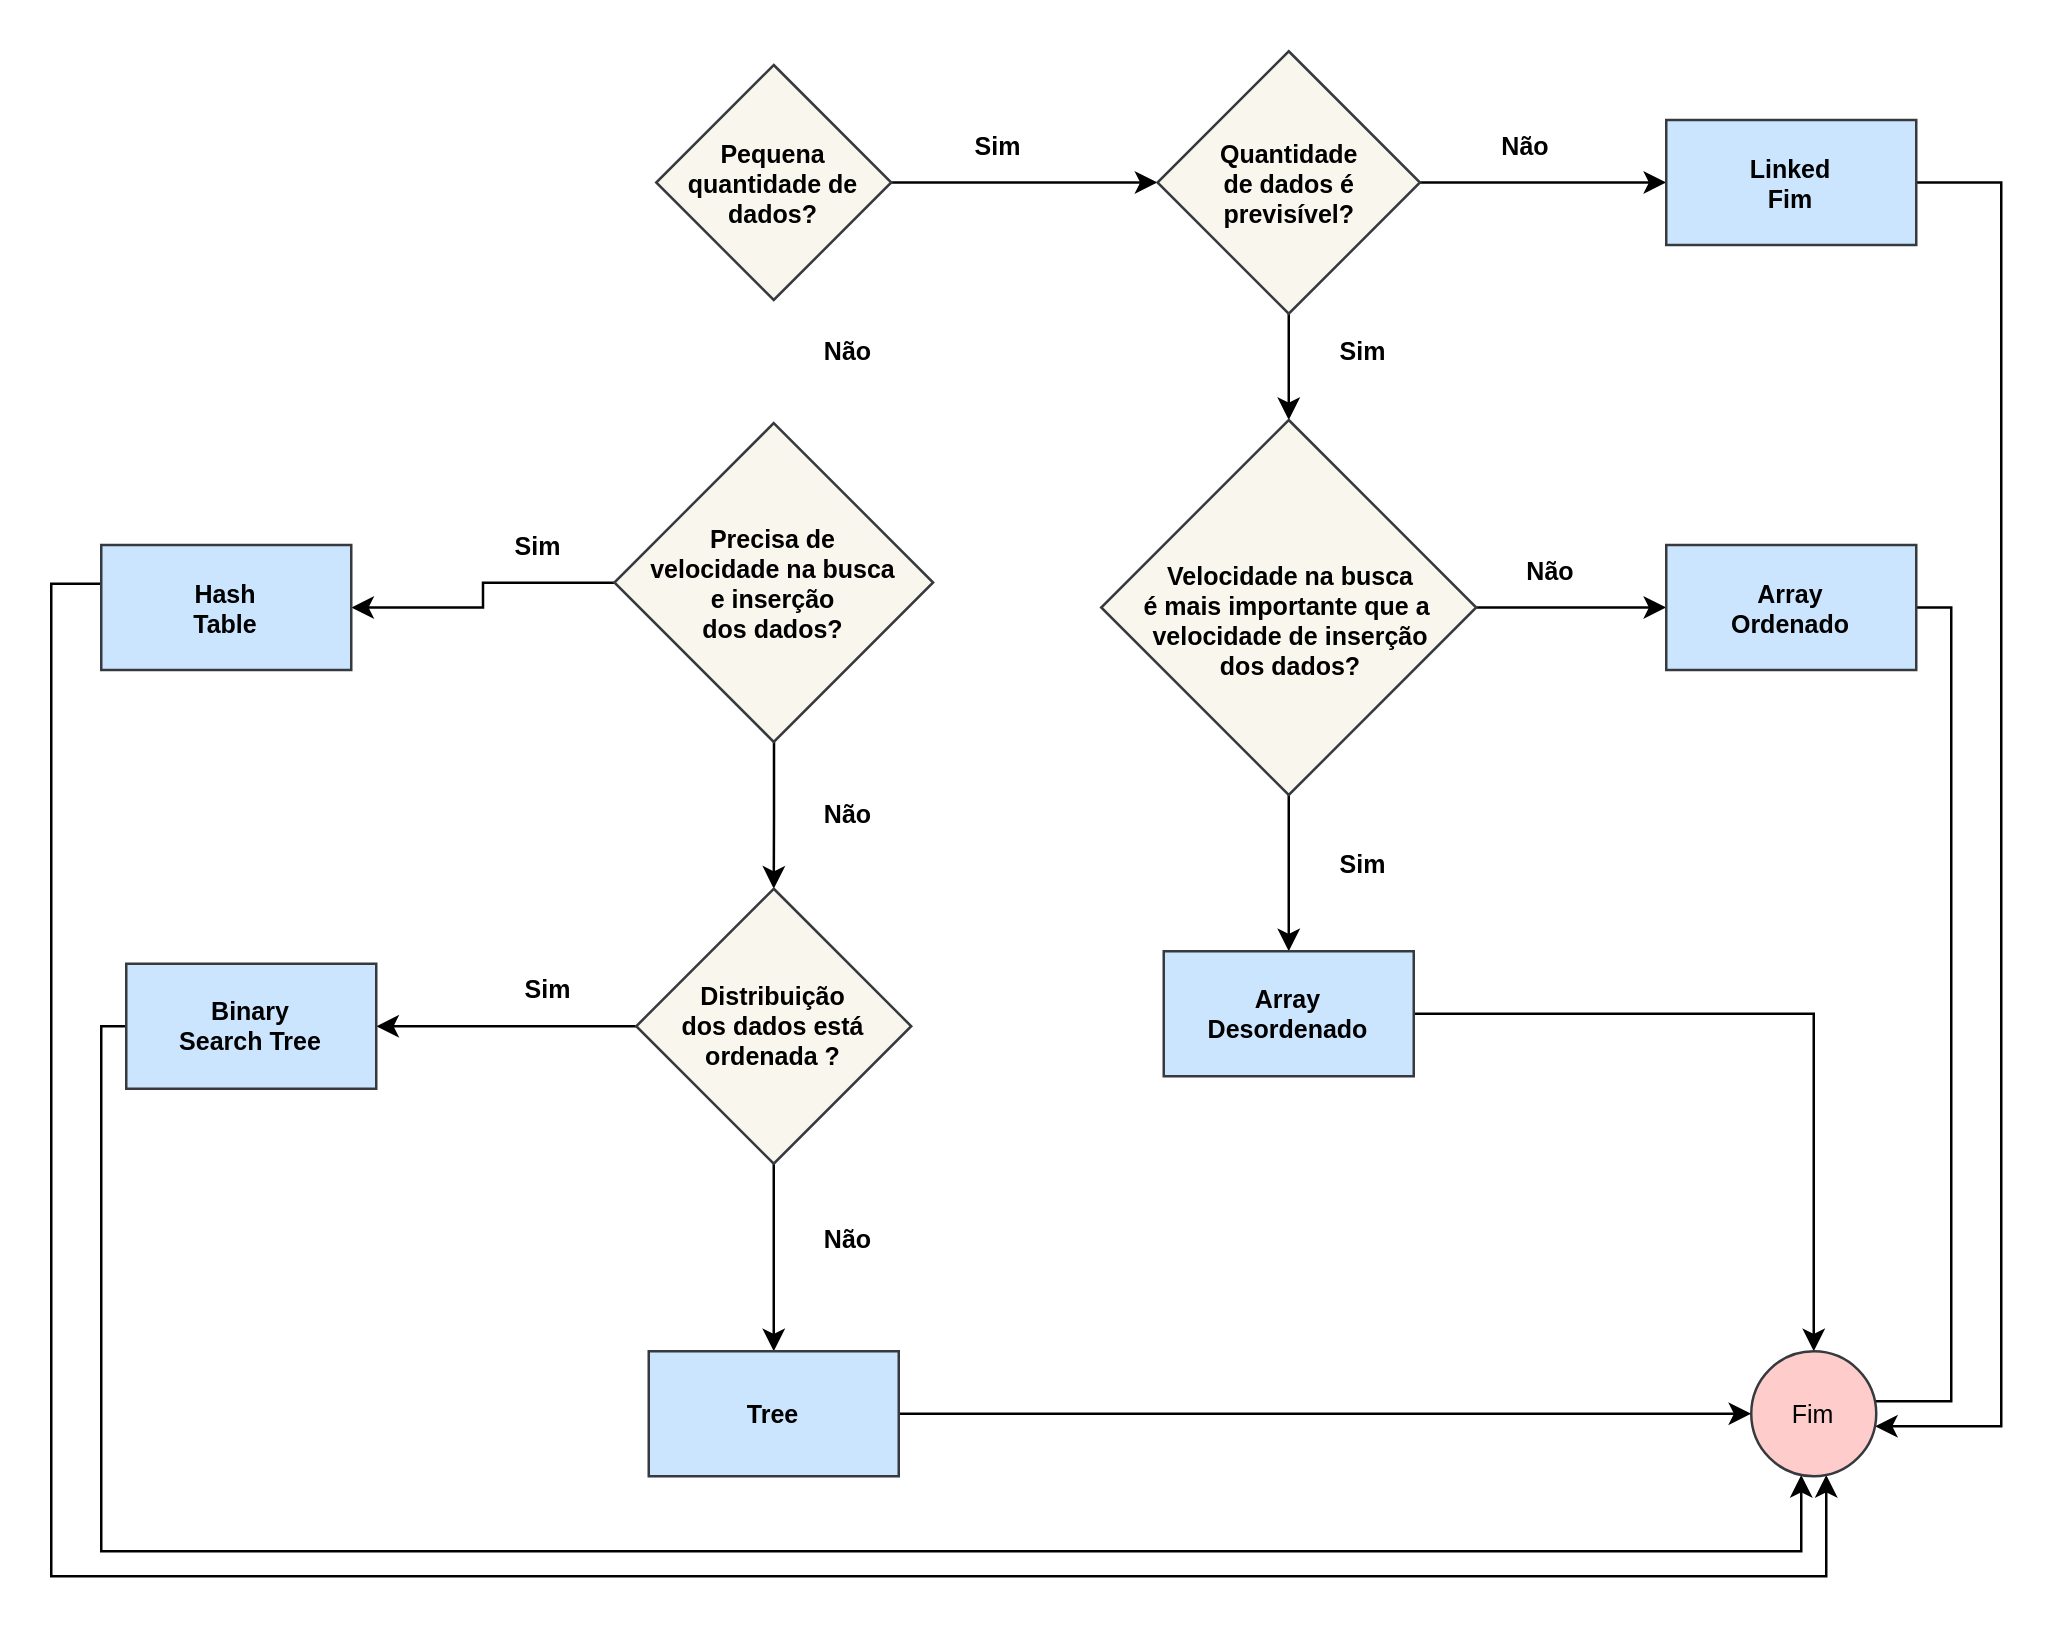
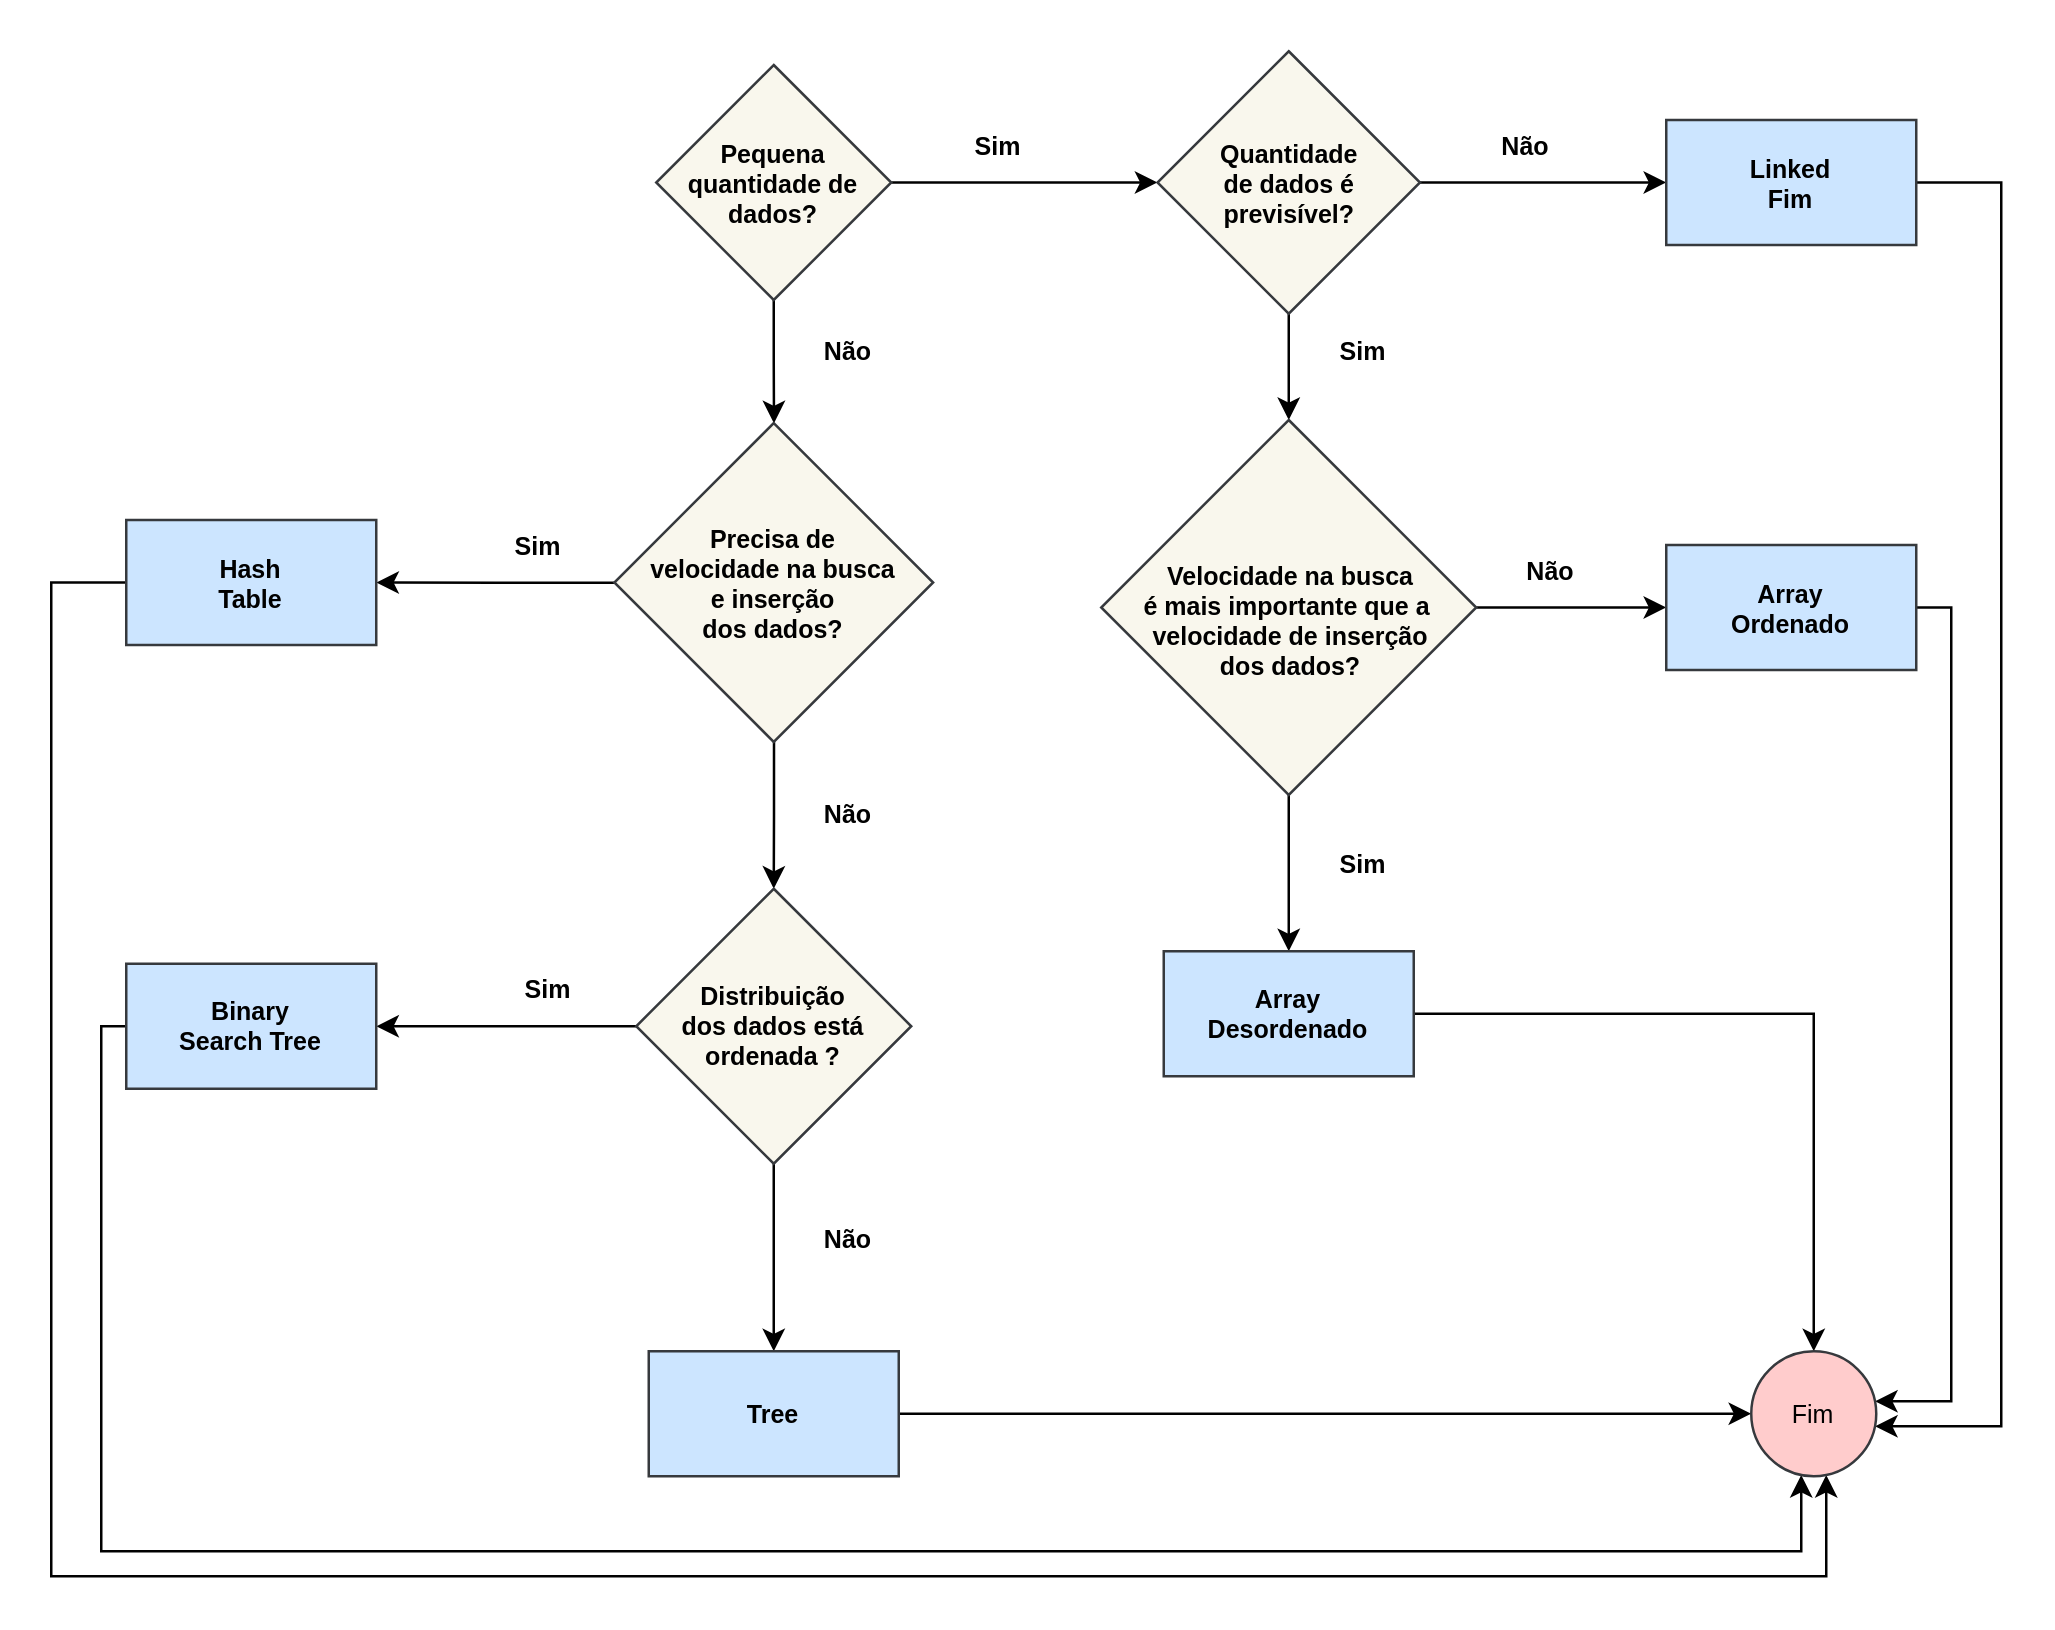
+ <mxCell id="3" style="edgeStyle=orthogonalEdgeStyle;rounded=0;orthogonalLoop=1;jettySize=auto;html=1;" parent="1" source="4" target="12" edge="1"><mxGeometry relative="1" as="geometry" /></mxCell>
- <mxCell id="17" value="Hash&lt;br style=&quot;font-size: 10px;&quot;&gt;Table" style="rounded=0;whiteSpace=wrap;html=1;fontSize=10;fontStyle=1;aspect=fixed;fillColor=#cce5ff;strokeColor=#36393d;" parent="1" vertex="1"><mxGeometry x="40" y="217.5" width="100" height="50" as="geometry" /></mxCell>
+ <mxCell id="17" value="Hash&lt;br style=&quot;font-size: 10px;&quot;&gt;Table" style="rounded=0;whiteSpace=wrap;html=1;fontSize=10;fontStyle=1;aspect=fixed;fillColor=#cce5ff;strokeColor=#36393d;" parent="1" vertex="1"><mxGeometry x="50" y="207.5" width="100" height="50" as="geometry" /></mxCell>
- <mxCell id="27" style="edgeStyle=orthogonalEdgeStyle;rounded=0;orthogonalLoop=1;jettySize=auto;html=1;fontSize=10;endArrow=none;" parent="1" source="28" target="39" edge="1"><mxGeometry relative="1" as="geometry"><Array as="points"><mxPoint x="780" y="243" /><mxPoint x="780" y="560" /></Array></mxGeometry></mxCell>
+ <mxCell id="27" style="edgeStyle=orthogonalEdgeStyle;rounded=0;orthogonalLoop=1;jettySize=auto;html=1;fontSize=10;" parent="1" source="28" target="39" edge="1"><mxGeometry relative="1" as="geometry"><Array as="points"><mxPoint x="780" y="243" /><mxPoint x="780" y="560" /></Array></mxGeometry></mxCell>
